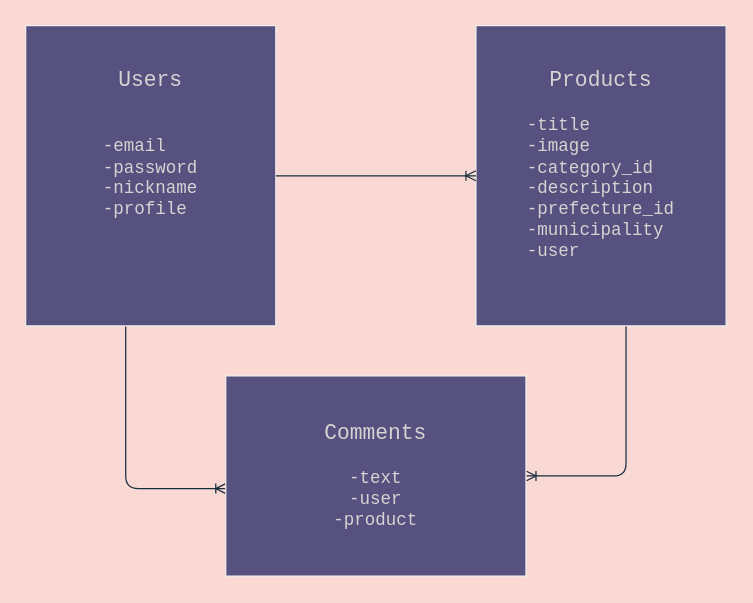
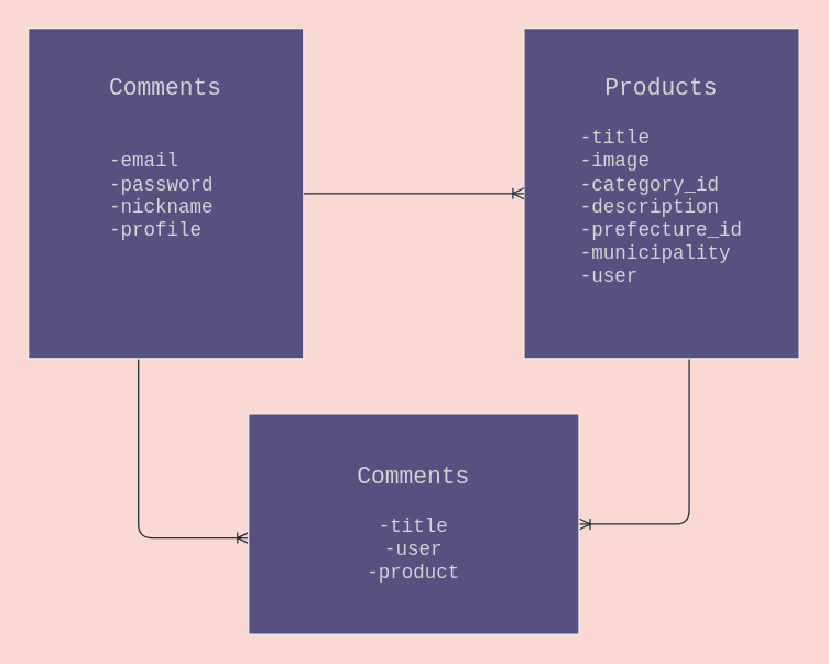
- <mxCell id="9" value="&lt;div style=&quot;color: rgb(212 , 212 , 212) ; font-family: &amp;#34;menlo&amp;#34; , &amp;#34;monaco&amp;#34; , &amp;#34;courier new&amp;#34; , monospace ; font-style: normal ; font-weight: 400 ; letter-spacing: normal ; text-align: center ; text-indent: 0px ; text-transform: none ; word-spacing: 0px&quot;&gt;&lt;span style=&quot;color: rgb(212 , 212 , 212)&quot;&gt;&lt;font style=&quot;font-size: 17px&quot;&gt;Users&lt;/font&gt;&lt;/span&gt;&lt;/div&gt;&lt;div style=&quot;color: rgb(212 , 212 , 212) ; font-family: &amp;#34;menlo&amp;#34; , &amp;#34;monaco&amp;#34; , &amp;#34;courier new&amp;#34; , monospace ; font-style: normal ; font-weight: 400 ; letter-spacing: normal ; text-align: center ; text-indent: 0px ; text-transform: none ; word-spacing: 0px ; font-size: 14px&quot;&gt;&lt;br&gt;&lt;/div&gt;&lt;div style=&quot;color: rgb(212 , 212 , 212) ; font-family: &amp;#34;menlo&amp;#34; , &amp;#34;monaco&amp;#34; , &amp;#34;courier new&amp;#34; , monospace ; font-style: normal ; font-weight: 400 ; letter-spacing: normal ; text-align: center ; text-indent: 0px ; text-transform: none ; word-spacing: 0px ; font-size: 14px&quot;&gt;&lt;br&gt;&lt;/div&gt;&lt;div style=&quot;text-align: left ; color: rgb(212 , 212 , 212) ; font-family: &amp;#34;menlo&amp;#34; , &amp;#34;monaco&amp;#34; , &amp;#34;courier new&amp;#34; , monospace ; font-style: normal ; font-weight: 400 ; letter-spacing: normal ; text-indent: 0px ; text-transform: none ; word-spacing: 0px ; font-size: 14px&quot;&gt;&lt;span style=&quot;color: rgb(212 , 212 , 212)&quot;&gt;&lt;font style=&quot;font-size: 14px&quot;&gt;-email&lt;/font&gt;&lt;/span&gt;&lt;/div&gt;&lt;div style=&quot;text-align: left ; color: rgb(212 , 212 , 212) ; font-family: &amp;#34;menlo&amp;#34; , &amp;#34;monaco&amp;#34; , &amp;#34;courier new&amp;#34; , monospace ; font-style: normal ; font-weight: 400 ; letter-spacing: normal ; text-indent: 0px ; text-transform: none ; word-spacing: 0px ; font-size: 14px&quot;&gt;&lt;font style=&quot;font-size: 14px&quot;&gt;-password&lt;/font&gt;&lt;/div&gt;&lt;div style=&quot;text-align: left ; color: rgb(212 , 212 , 212) ; font-family: &amp;#34;menlo&amp;#34; , &amp;#34;monaco&amp;#34; , &amp;#34;courier new&amp;#34; , monospace ; font-style: normal ; font-weight: 400 ; letter-spacing: normal ; text-indent: 0px ; text-transform: none ; word-spacing: 0px ; font-size: 14px&quot;&gt;&lt;font style=&quot;font-size: 14px&quot;&gt;-nickname&lt;/font&gt;&lt;/div&gt;&lt;div style=&quot;text-align: left ; color: rgb(212 , 212 , 212) ; font-family: &amp;#34;menlo&amp;#34; , &amp;#34;monaco&amp;#34; , &amp;#34;courier new&amp;#34; , monospace ; font-style: normal ; font-weight: 400 ; letter-spacing: normal ; text-indent: 0px ; text-transform: none ; word-spacing: 0px ; font-size: 14px&quot;&gt;&lt;font style=&quot;font-size: 14px&quot;&gt;-profile&lt;/font&gt;&lt;/div&gt;&lt;div style=&quot;text-align: left ; color: rgb(212 , 212 , 212) ; font-family: &amp;#34;menlo&amp;#34; , &amp;#34;monaco&amp;#34; , &amp;#34;courier new&amp;#34; , monospace ; font-style: normal ; font-weight: 400 ; letter-spacing: normal ; text-indent: 0px ; text-transform: none ; word-spacing: 0px ; font-size: 14px&quot;&gt;&lt;font style=&quot;font-size: 14px&quot;&gt;&lt;br&gt;&lt;/font&gt;&lt;/div&gt;&lt;div style=&quot;text-align: left ; color: rgb(212 , 212 , 212) ; font-family: &amp;#34;menlo&amp;#34; , &amp;#34;monaco&amp;#34; , &amp;#34;courier new&amp;#34; , monospace ; font-style: normal ; font-weight: 400 ; letter-spacing: normal ; text-indent: 0px ; text-transform: none ; word-spacing: 0px ; font-size: 14px&quot;&gt;&lt;font style=&quot;font-size: 14px&quot;&gt;&lt;br&gt;&lt;/font&gt;&lt;/div&gt;&lt;div style=&quot;text-align: left ; color: rgb(212 , 212 , 212) ; font-family: &amp;#34;menlo&amp;#34; , &amp;#34;monaco&amp;#34; , &amp;#34;courier new&amp;#34; , monospace ; font-style: normal ; font-weight: 400 ; letter-spacing: normal ; text-indent: 0px ; text-transform: none ; word-spacing: 0px ; font-size: 14px&quot;&gt;&lt;font style=&quot;font-size: 14px&quot;&gt;&lt;br&gt;&lt;/font&gt;&lt;/div&gt;" style="shape=partialRectangle;html=1;whiteSpace=wrap;connectable=0;overflow=hidden;fillColor=none;top=0;left=0;bottom=0;right=0;strokeColor=#EEEEEE;fontColor=#FFFFFF;" vertex="1" parent="8"><mxGeometry width="200" height="240" as="geometry" /></mxCell>
+ <mxCell id="9" value="&lt;div style=&quot;color: rgb(212 , 212 , 212) ; font-family: &amp;#34;menlo&amp;#34; , &amp;#34;monaco&amp;#34; , &amp;#34;courier new&amp;#34; , monospace ; font-style: normal ; font-weight: 400 ; letter-spacing: normal ; text-align: center ; text-indent: 0px ; text-transform: none ; word-spacing: 0px&quot;&gt;&lt;span style=&quot;color: rgb(212 , 212 , 212)&quot;&gt;&lt;font style=&quot;font-size: 17px&quot;&gt;Comments&lt;/font&gt;&lt;/span&gt;&lt;/div&gt;&lt;div style=&quot;color: rgb(212 , 212 , 212) ; font-family: &amp;#34;menlo&amp;#34; , &amp;#34;monaco&amp;#34; , &amp;#34;courier new&amp;#34; , monospace ; font-style: normal ; font-weight: 400 ; letter-spacing: normal ; text-align: center ; text-indent: 0px ; text-transform: none ; word-spacing: 0px ; font-size: 14px&quot;&gt;&lt;br&gt;&lt;/div&gt;&lt;div style=&quot;color: rgb(212 , 212 , 212) ; font-family: &amp;#34;menlo&amp;#34; , &amp;#34;monaco&amp;#34; , &amp;#34;courier new&amp;#34; , monospace ; font-style: normal ; font-weight: 400 ; letter-spacing: normal ; text-align: center ; text-indent: 0px ; text-transform: none ; word-spacing: 0px ; font-size: 14px&quot;&gt;&lt;br&gt;&lt;/div&gt;&lt;div style=&quot;text-align: left ; color: rgb(212 , 212 , 212) ; font-family: &amp;#34;menlo&amp;#34; , &amp;#34;monaco&amp;#34; , &amp;#34;courier new&amp;#34; , monospace ; font-style: normal ; font-weight: 400 ; letter-spacing: normal ; text-indent: 0px ; text-transform: none ; word-spacing: 0px ; font-size: 14px&quot;&gt;&lt;span style=&quot;color: rgb(212 , 212 , 212)&quot;&gt;&lt;font style=&quot;font-size: 14px&quot;&gt;-email&lt;/font&gt;&lt;/span&gt;&lt;/div&gt;&lt;div style=&quot;text-align: left ; color: rgb(212 , 212 , 212) ; font-family: &amp;#34;menlo&amp;#34; , &amp;#34;monaco&amp;#34; , &amp;#34;courier new&amp;#34; , monospace ; font-style: normal ; font-weight: 400 ; letter-spacing: normal ; text-indent: 0px ; text-transform: none ; word-spacing: 0px ; font-size: 14px&quot;&gt;&lt;font style=&quot;font-size: 14px&quot;&gt;-password&lt;/font&gt;&lt;/div&gt;&lt;div style=&quot;text-align: left ; color: rgb(212 , 212 , 212) ; font-family: &amp;#34;menlo&amp;#34; , &amp;#34;monaco&amp;#34; , &amp;#34;courier new&amp;#34; , monospace ; font-style: normal ; font-weight: 400 ; letter-spacing: normal ; text-indent: 0px ; text-transform: none ; word-spacing: 0px ; font-size: 14px&quot;&gt;&lt;font style=&quot;font-size: 14px&quot;&gt;-nickname&lt;/font&gt;&lt;/div&gt;&lt;div style=&quot;text-align: left ; color: rgb(212 , 212 , 212) ; font-family: &amp;#34;menlo&amp;#34; , &amp;#34;monaco&amp;#34; , &amp;#34;courier new&amp;#34; , monospace ; font-style: normal ; font-weight: 400 ; letter-spacing: normal ; text-indent: 0px ; text-transform: none ; word-spacing: 0px ; font-size: 14px&quot;&gt;&lt;font style=&quot;font-size: 14px&quot;&gt;-profile&lt;/font&gt;&lt;/div&gt;&lt;div style=&quot;text-align: left ; color: rgb(212 , 212 , 212) ; font-family: &amp;#34;menlo&amp;#34; , &amp;#34;monaco&amp;#34; , &amp;#34;courier new&amp;#34; , monospace ; font-style: normal ; font-weight: 400 ; letter-spacing: normal ; text-indent: 0px ; text-transform: none ; word-spacing: 0px ; font-size: 14px&quot;&gt;&lt;font style=&quot;font-size: 14px&quot;&gt;&lt;br&gt;&lt;/font&gt;&lt;/div&gt;&lt;div style=&quot;text-align: left ; color: rgb(212 , 212 , 212) ; font-family: &amp;#34;menlo&amp;#34; , &amp;#34;monaco&amp;#34; , &amp;#34;courier new&amp;#34; , monospace ; font-style: normal ; font-weight: 400 ; letter-spacing: normal ; text-indent: 0px ; text-transform: none ; word-spacing: 0px ; font-size: 14px&quot;&gt;&lt;font style=&quot;font-size: 14px&quot;&gt;&lt;br&gt;&lt;/font&gt;&lt;/div&gt;&lt;div style=&quot;text-align: left ; color: rgb(212 , 212 , 212) ; font-family: &amp;#34;menlo&amp;#34; , &amp;#34;monaco&amp;#34; , &amp;#34;courier new&amp;#34; , monospace ; font-style: normal ; font-weight: 400 ; letter-spacing: normal ; text-indent: 0px ; text-transform: none ; word-spacing: 0px ; font-size: 14px&quot;&gt;&lt;font style=&quot;font-size: 14px&quot;&gt;&lt;br&gt;&lt;/font&gt;&lt;/div&gt;" style="shape=partialRectangle;html=1;whiteSpace=wrap;connectable=0;overflow=hidden;fillColor=none;top=0;left=0;bottom=0;right=0;strokeColor=#EEEEEE;fontColor=#FFFFFF;" vertex="1" parent="8"><mxGeometry width="200" height="240" as="geometry" /></mxCell>
- <mxCell id="12" value="&lt;div style=&quot;color: rgb(212 , 212 , 212) ; font-family: &amp;#34;menlo&amp;#34; , &amp;#34;monaco&amp;#34; , &amp;#34;courier new&amp;#34; , monospace ; font-style: normal ; font-weight: 400 ; letter-spacing: normal ; text-align: center ; text-indent: 0px ; text-transform: none ; word-spacing: 0px&quot;&gt;&lt;span style=&quot;color: rgb(212 , 212 , 212)&quot;&gt;&lt;font style=&quot;font-size: 17px&quot;&gt;Comments&lt;/font&gt;&lt;/span&gt;&lt;/div&gt;&lt;div style=&quot;color: rgb(212 , 212 , 212) ; font-family: &amp;#34;menlo&amp;#34; , &amp;#34;monaco&amp;#34; , &amp;#34;courier new&amp;#34; , monospace ; font-style: normal ; font-weight: 400 ; letter-spacing: normal ; text-align: center ; text-indent: 0px ; text-transform: none ; word-spacing: 0px ; font-size: 14px&quot;&gt;&lt;span style=&quot;color: rgb(212 , 212 , 212)&quot;&gt;&lt;font style=&quot;font-size: 14px&quot;&gt;&lt;br&gt;&lt;/font&gt;&lt;/span&gt;&lt;/div&gt;&lt;div style=&quot;color: rgb(212 , 212 , 212) ; font-family: &amp;#34;menlo&amp;#34; , &amp;#34;monaco&amp;#34; , &amp;#34;courier new&amp;#34; , monospace ; font-style: normal ; font-weight: 400 ; letter-spacing: normal ; text-align: center ; text-indent: 0px ; text-transform: none ; word-spacing: 0px ; font-size: 14px&quot;&gt;&lt;span style=&quot;color: rgb(212 , 212 , 212)&quot;&gt;&lt;font style=&quot;font-size: 14px&quot;&gt;-text&lt;/font&gt;&lt;/span&gt;&lt;/div&gt;&lt;div style=&quot;color: rgb(212 , 212 , 212) ; font-family: &amp;#34;menlo&amp;#34; , &amp;#34;monaco&amp;#34; , &amp;#34;courier new&amp;#34; , monospace ; font-style: normal ; font-weight: 400 ; letter-spacing: normal ; text-align: center ; text-indent: 0px ; text-transform: none ; word-spacing: 0px ; font-size: 14px&quot;&gt;&lt;font style=&quot;font-size: 14px&quot;&gt;-user&lt;/font&gt;&lt;/div&gt;&lt;div style=&quot;color: rgb(212 , 212 , 212) ; font-family: &amp;#34;menlo&amp;#34; , &amp;#34;monaco&amp;#34; , &amp;#34;courier new&amp;#34; , monospace ; font-style: normal ; font-weight: 400 ; letter-spacing: normal ; text-align: center ; text-indent: 0px ; text-transform: none ; word-spacing: 0px ; font-size: 14px&quot;&gt;&lt;span&gt;-product&lt;/span&gt;&lt;/div&gt;" style="shape=partialRectangle;html=1;whiteSpace=wrap;connectable=0;overflow=hidden;fillColor=none;top=0;left=0;bottom=0;right=0;strokeColor=#EEEEEE;fontColor=#FFFFFF;" vertex="1" parent="11"><mxGeometry width="240" height="160" as="geometry" /></mxCell>
+ <mxCell id="12" value="&lt;div style=&quot;color: rgb(212 , 212 , 212) ; font-family: &amp;#34;menlo&amp;#34; , &amp;#34;monaco&amp;#34; , &amp;#34;courier new&amp;#34; , monospace ; font-style: normal ; font-weight: 400 ; letter-spacing: normal ; text-align: center ; text-indent: 0px ; text-transform: none ; word-spacing: 0px&quot;&gt;&lt;span style=&quot;color: rgb(212 , 212 , 212)&quot;&gt;&lt;font style=&quot;font-size: 17px&quot;&gt;Comments&lt;/font&gt;&lt;/span&gt;&lt;/div&gt;&lt;div style=&quot;color: rgb(212 , 212 , 212) ; font-family: &amp;#34;menlo&amp;#34; , &amp;#34;monaco&amp;#34; , &amp;#34;courier new&amp;#34; , monospace ; font-style: normal ; font-weight: 400 ; letter-spacing: normal ; text-align: center ; text-indent: 0px ; text-transform: none ; word-spacing: 0px ; font-size: 14px&quot;&gt;&lt;span style=&quot;color: rgb(212 , 212 , 212)&quot;&gt;&lt;font style=&quot;font-size: 14px&quot;&gt;&lt;br&gt;&lt;/font&gt;&lt;/span&gt;&lt;/div&gt;&lt;div style=&quot;color: rgb(212 , 212 , 212) ; font-family: &amp;#34;menlo&amp;#34; , &amp;#34;monaco&amp;#34; , &amp;#34;courier new&amp;#34; , monospace ; font-style: normal ; font-weight: 400 ; letter-spacing: normal ; text-align: center ; text-indent: 0px ; text-transform: none ; word-spacing: 0px ; font-size: 14px&quot;&gt;&lt;span style=&quot;color: rgb(212 , 212 , 212)&quot;&gt;&lt;font style=&quot;font-size: 14px&quot;&gt;-title&lt;/font&gt;&lt;/span&gt;&lt;/div&gt;&lt;div style=&quot;color: rgb(212 , 212 , 212) ; font-family: &amp;#34;menlo&amp;#34; , &amp;#34;monaco&amp;#34; , &amp;#34;courier new&amp;#34; , monospace ; font-style: normal ; font-weight: 400 ; letter-spacing: normal ; text-align: center ; text-indent: 0px ; text-transform: none ; word-spacing: 0px ; font-size: 14px&quot;&gt;&lt;font style=&quot;font-size: 14px&quot;&gt;-user&lt;/font&gt;&lt;/div&gt;&lt;div style=&quot;color: rgb(212 , 212 , 212) ; font-family: &amp;#34;menlo&amp;#34; , &amp;#34;monaco&amp;#34; , &amp;#34;courier new&amp;#34; , monospace ; font-style: normal ; font-weight: 400 ; letter-spacing: normal ; text-align: center ; text-indent: 0px ; text-transform: none ; word-spacing: 0px ; font-size: 14px&quot;&gt;&lt;span&gt;-product&lt;/span&gt;&lt;/div&gt;" style="shape=partialRectangle;html=1;whiteSpace=wrap;connectable=0;overflow=hidden;fillColor=none;top=0;left=0;bottom=0;right=0;strokeColor=#EEEEEE;fontColor=#FFFFFF;" vertex="1" parent="11"><mxGeometry width="240" height="160" as="geometry" /></mxCell>
